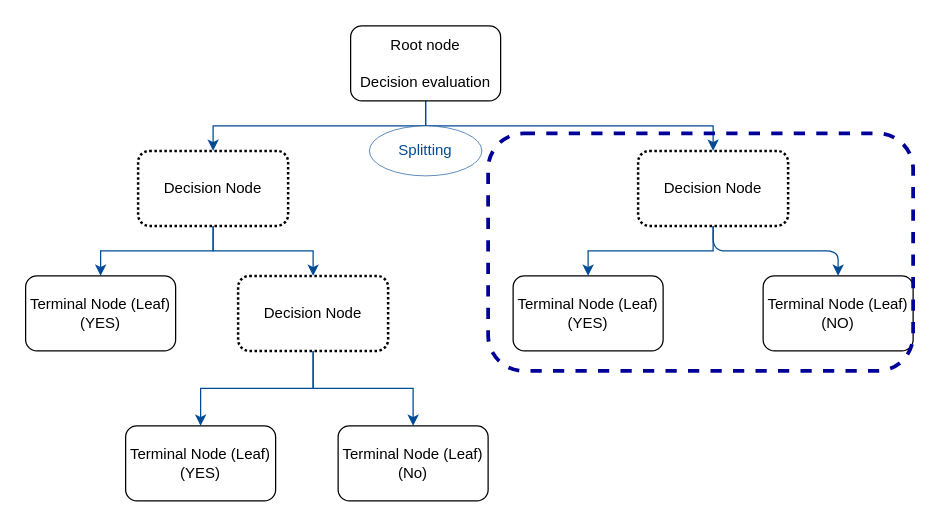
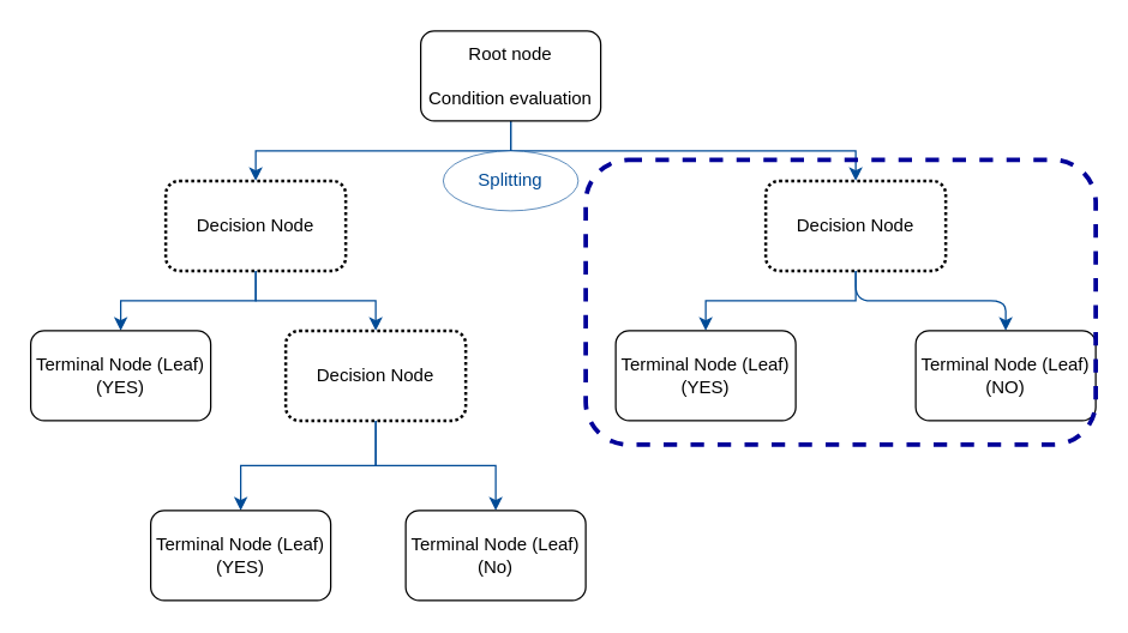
- <mxCell id="4" value="Root node&lt;br&gt;&lt;br&gt;Decision evaluation" style="rounded=1;whiteSpace=wrap;html=1;" parent="1" vertex="1"><mxGeometry x="280" y="20" width="120" height="60" as="geometry" /></mxCell>
+ <mxCell id="4" value="Root node&lt;br&gt;&lt;br&gt;Condition evaluation" style="rounded=1;whiteSpace=wrap;html=1;" parent="1" vertex="1"><mxGeometry x="280" y="20" width="120" height="60" as="geometry" /></mxCell>
